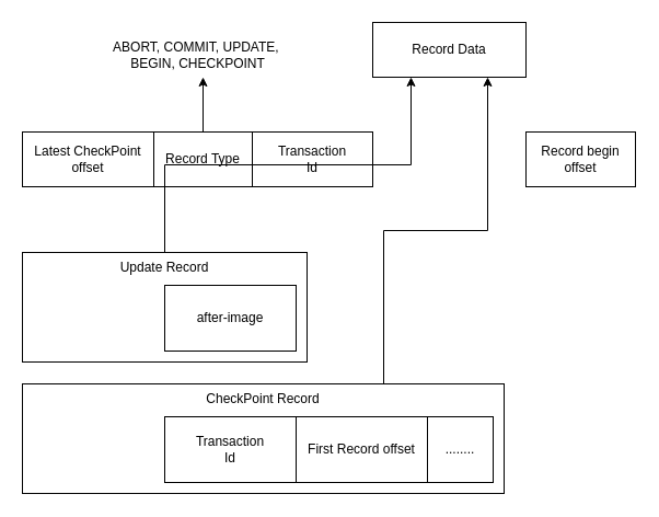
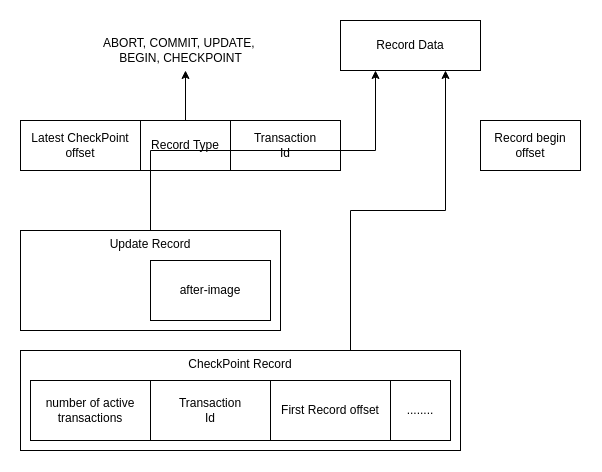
+ <mxCell id="15" value="number of active transactions" style="rounded=0;whiteSpace=wrap;html=1;" vertex="1" parent="14"><mxGeometry width="120" height="60" as="geometry" /></mxCell>
